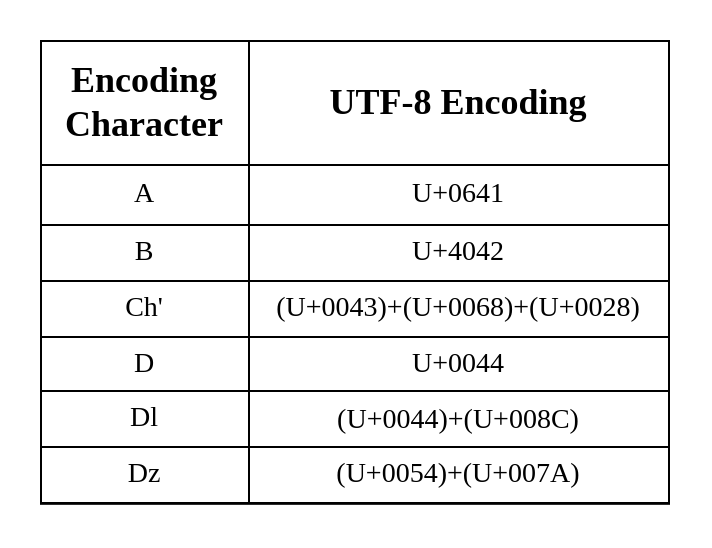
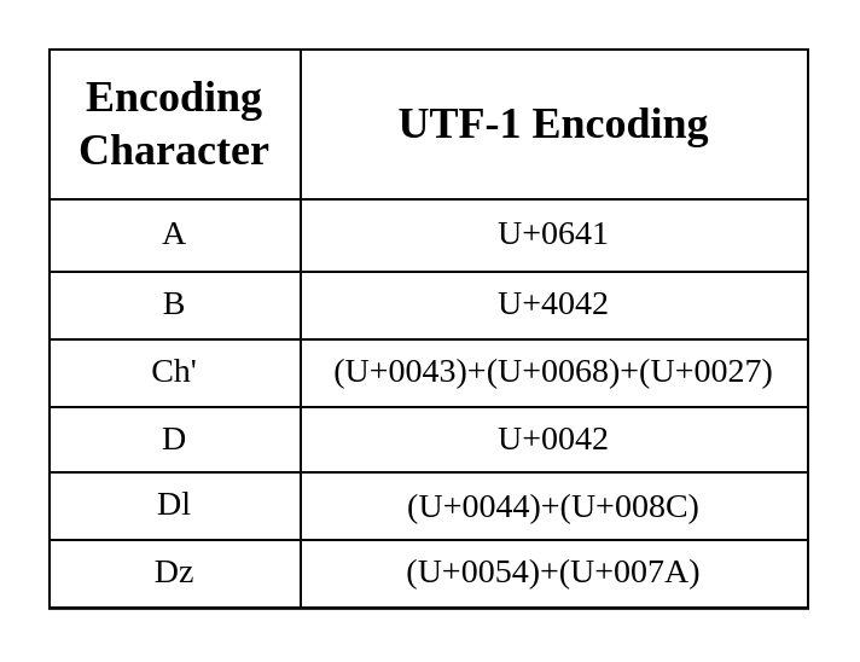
- <mxCell id="5" value="&lt;font style=&quot;font-size: 18px;&quot; face=&quot;CMU Serif&quot;&gt;&lt;b&gt;UTF-8 Encoding&lt;/b&gt;&lt;/font&gt;" style="connectable=0;recursiveResize=0;strokeColor=inherit;fillColor=none;align=center;whiteSpace=wrap;html=1;" vertex="1" parent="3"><mxGeometry x="104" width="210" height="62" as="geometry"><mxRectangle width="210" height="62" as="alternateBounds" /></mxGeometry></mxCell>
+ <mxCell id="5" value="&lt;font style=&quot;font-size: 18px;&quot; face=&quot;CMU Serif&quot;&gt;&lt;b&gt;UTF-1 Encoding&lt;/b&gt;&lt;/font&gt;" style="connectable=0;recursiveResize=0;strokeColor=inherit;fillColor=none;align=center;whiteSpace=wrap;html=1;" vertex="1" parent="3"><mxGeometry x="104" width="210" height="62" as="geometry"><mxRectangle width="210" height="62" as="alternateBounds" /></mxGeometry></mxCell>
- <mxCell id="14" value="&lt;font face=&quot;CMU Serif&quot; style=&quot;&quot;&gt;&lt;font style=&quot;font-size: 14px;&quot;&gt;&lt;font style=&quot;&quot;&gt;(U+0043)+(U+0068)+&lt;/font&gt;(U+0028)&lt;/font&gt;&lt;br&gt;&lt;/font&gt;" style="connectable=0;recursiveResize=0;strokeColor=inherit;fillColor=none;align=center;whiteSpace=wrap;html=1;" vertex="1" parent="12"><mxGeometry x="104" width="210" height="28" as="geometry"><mxRectangle width="210" height="28" as="alternateBounds" /></mxGeometry></mxCell>
+ <mxCell id="14" value="&lt;font face=&quot;CMU Serif&quot; style=&quot;&quot;&gt;&lt;font style=&quot;font-size: 14px;&quot;&gt;&lt;font style=&quot;&quot;&gt;(U+0043)+(U+0068)+&lt;/font&gt;(U+0027)&lt;/font&gt;&lt;br&gt;&lt;/font&gt;" style="connectable=0;recursiveResize=0;strokeColor=inherit;fillColor=none;align=center;whiteSpace=wrap;html=1;" vertex="1" parent="12"><mxGeometry x="104" width="210" height="28" as="geometry"><mxRectangle width="210" height="28" as="alternateBounds" /></mxGeometry></mxCell>
- <mxCell id="17" value="&lt;font style=&quot;font-size: 14px;&quot; face=&quot;CMU Serif&quot;&gt;U+0044&lt;/font&gt;" style="connectable=0;recursiveResize=0;strokeColor=inherit;fillColor=none;align=center;whiteSpace=wrap;html=1;" vertex="1" parent="15"><mxGeometry x="104" width="210" height="27" as="geometry"><mxRectangle width="210" height="27" as="alternateBounds" /></mxGeometry></mxCell>
+ <mxCell id="17" value="&lt;font style=&quot;font-size: 14px;&quot; face=&quot;CMU Serif&quot;&gt;U+0042&lt;/font&gt;" style="connectable=0;recursiveResize=0;strokeColor=inherit;fillColor=none;align=center;whiteSpace=wrap;html=1;" vertex="1" parent="15"><mxGeometry x="104" width="210" height="27" as="geometry"><mxRectangle width="210" height="27" as="alternateBounds" /></mxGeometry></mxCell>
